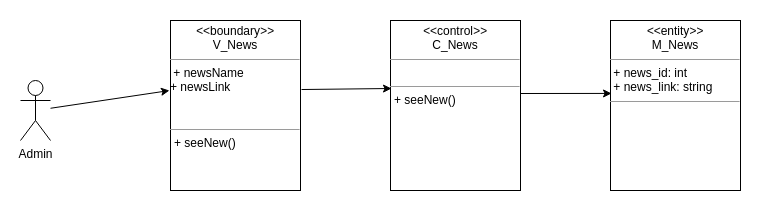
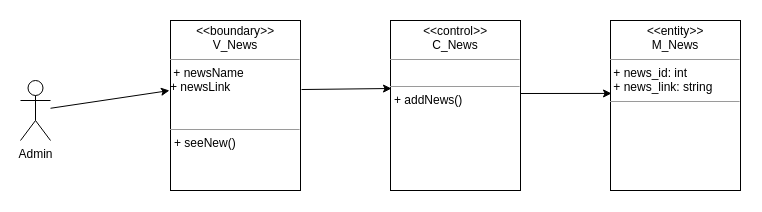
- <mxCell id="4" value="&lt;p style=&quot;margin: 0px ; margin-top: 4px ; text-align: center&quot;&gt;&lt;i&gt;&amp;lt;&lt;/i&gt;&amp;lt;control&lt;i&gt;&amp;gt;&amp;gt;&lt;/i&gt;&lt;br&gt;C_News&lt;/p&gt;&lt;hr size=&quot;1&quot;&gt;&lt;br&gt;&lt;hr size=&quot;1&quot;&gt;&lt;p style=&quot;margin: 0px ; margin-left: 4px&quot;&gt;+ seeNew()&lt;br&gt;&lt;br&gt;&lt;/p&gt;" style="verticalAlign=top;align=left;overflow=fill;fontSize=12;fontFamily=Helvetica;html=1;" parent="1" vertex="1"><mxGeometry x="390" y="20" width="130" height="170" as="geometry" /></mxCell>
+ <mxCell id="4" value="&lt;p style=&quot;margin: 0px ; margin-top: 4px ; text-align: center&quot;&gt;&lt;i&gt;&amp;lt;&lt;/i&gt;&amp;lt;control&lt;i&gt;&amp;gt;&amp;gt;&lt;/i&gt;&lt;br&gt;C_News&lt;/p&gt;&lt;hr size=&quot;1&quot;&gt;&lt;br&gt;&lt;hr size=&quot;1&quot;&gt;&lt;p style=&quot;margin: 0px ; margin-left: 4px&quot;&gt;+ addNews()&lt;br&gt;&lt;br&gt;&lt;/p&gt;" style="verticalAlign=top;align=left;overflow=fill;fontSize=12;fontFamily=Helvetica;html=1;" parent="1" vertex="1"><mxGeometry x="390" y="20" width="130" height="170" as="geometry" /></mxCell>
